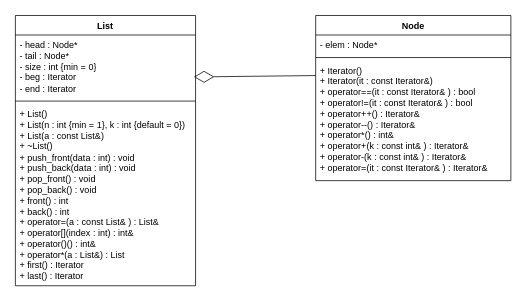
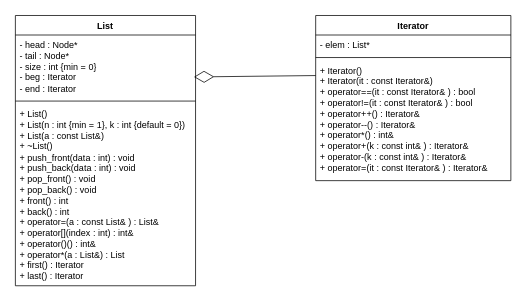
- <mxCell id="6" value="Node" style="swimlane;fontStyle=1;align=center;verticalAlign=top;childLayout=stackLayout;horizontal=1;startSize=26;horizontalStack=0;resizeParent=1;resizeParentMax=0;resizeLast=0;collapsible=1;marginBottom=0;whiteSpace=wrap;html=1;" parent="1" vertex="1"><mxGeometry x="420" y="20" width="260" height="220" as="geometry" /></mxCell>
+ <mxCell id="6" value="Iterator" style="swimlane;fontStyle=1;align=center;verticalAlign=top;childLayout=stackLayout;horizontal=1;startSize=26;horizontalStack=0;resizeParent=1;resizeParentMax=0;resizeLast=0;collapsible=1;marginBottom=0;whiteSpace=wrap;html=1;" parent="1" vertex="1"><mxGeometry x="420" y="20" width="260" height="220" as="geometry" /></mxCell>
- <mxCell id="7" value="- elem : Node*" style="text;strokeColor=none;fillColor=none;align=left;verticalAlign=top;spacingLeft=4;spacingRight=4;overflow=hidden;rotatable=0;points=[[0,0.5],[1,0.5]];portConstraint=eastwest;whiteSpace=wrap;html=1;" parent="6" vertex="1"><mxGeometry y="26" width="260" height="26" as="geometry" /></mxCell>
+ <mxCell id="7" value="- elem : List*" style="text;strokeColor=none;fillColor=none;align=left;verticalAlign=top;spacingLeft=4;spacingRight=4;overflow=hidden;rotatable=0;points=[[0,0.5],[1,0.5]];portConstraint=eastwest;whiteSpace=wrap;html=1;" parent="6" vertex="1"><mxGeometry y="26" width="260" height="26" as="geometry" /></mxCell>
